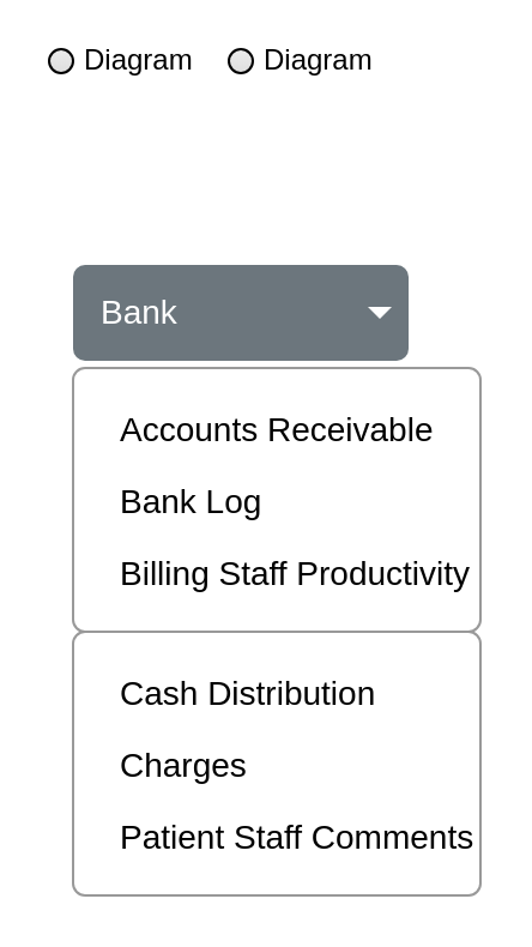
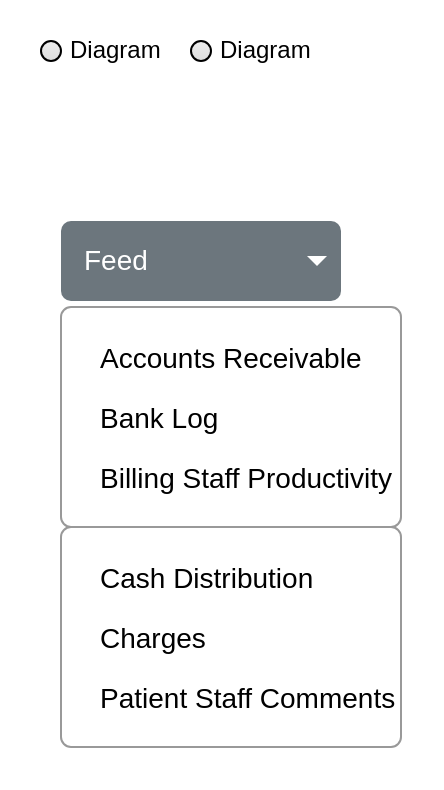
- <mxCell id="2" value="Bank" style="html=1;shadow=0;dashed=0;shape=mxgraph.bootstrap.rrect;rSize=5;strokeColor=none;strokeWidth=1;fillColor=#6C767D;fontColor=#ffffff;whiteSpace=wrap;align=left;verticalAlign=middle;fontStyle=0;fontSize=14;spacingLeft=10;" vertex="1" parent="1"><mxGeometry x="30" y="110" width="140" height="40" as="geometry" /></mxCell>
+ <mxCell id="2" value="Feed" style="html=1;shadow=0;dashed=0;shape=mxgraph.bootstrap.rrect;rSize=5;strokeColor=none;strokeWidth=1;fillColor=#6C767D;fontColor=#ffffff;whiteSpace=wrap;align=left;verticalAlign=middle;fontStyle=0;fontSize=14;spacingLeft=10;" vertex="1" parent="1"><mxGeometry x="30" y="110" width="140" height="40" as="geometry" /></mxCell>
